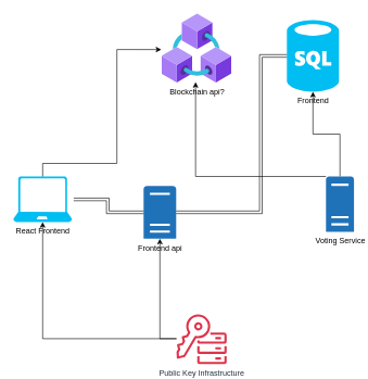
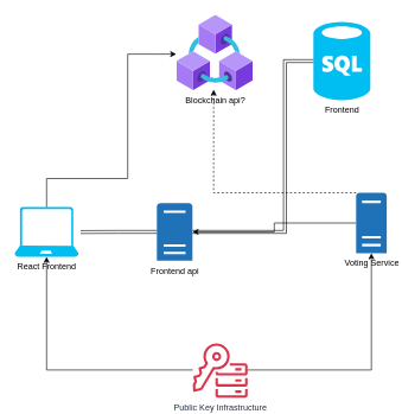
- <mxCell id="7" style="edgeStyle=orthogonalEdgeStyle;rounded=0;orthogonalLoop=1;jettySize=auto;html=1;" edge="1" parent="1" source="8" target="2"><mxGeometry relative="1" as="geometry" /></mxCell>
+ <mxCell id="7" style="edgeStyle=orthogonalEdgeStyle;rounded=0;orthogonalLoop=1;jettySize=auto;html=1;" edge="1" parent="1" source="8" target="4"><mxGeometry relative="1" as="geometry" /></mxCell>
- <mxCell id="10" style="edgeStyle=orthogonalEdgeStyle;rounded=0;orthogonalLoop=1;jettySize=auto;html=1;entryX=0.484;entryY=0.983;entryDx=0;entryDy=0;entryPerimeter=0;" edge="1" parent="1" source="8" target="9"><mxGeometry relative="1" as="geometry"><Array as="points"><mxPoint x="300" y="270" /></Array></mxGeometry></mxCell>
+ <mxCell id="10" style="edgeStyle=orthogonalEdgeStyle;rounded=0;orthogonalLoop=1;jettySize=auto;html=1;entryX=0.484;entryY=0.983;entryDx=0;entryDy=0;entryPerimeter=0;dashed=1;" edge="1" parent="1" source="8" target="9"><mxGeometry relative="1" as="geometry"><Array as="points"><mxPoint x="300" y="270" /></Array></mxGeometry></mxCell>
- <mxCell id="3" value="React Frontend" style="verticalLabelPosition=bottom;html=1;verticalAlign=top;align=center;strokeColor=none;fillColor=#00BEF2;shape=mxgraph.azure.laptop;pointerEvents=1;" vertex="1" parent="1"><mxGeometry x="20" y="270" width="90" height="70" as="geometry" /></mxCell>
+ <mxCell id="3" value="React Frontend" style="verticalLabelPosition=bottom;html=1;verticalAlign=top;align=center;strokeColor=none;fillColor=#00BEF2;shape=mxgraph.azure.laptop;pointerEvents=1;" vertex="1" parent="1"><mxGeometry x="20" y="290" width="90" height="70" as="geometry" /></mxCell>
+ <mxCell id="12" style="edgeStyle=orthogonalEdgeStyle;rounded=0;orthogonalLoop=1;jettySize=auto;html=1;" edge="1" parent="1" source="15" target="8"><mxGeometry relative="1" as="geometry" /></mxCell>
- <mxCell id="13" style="edgeStyle=orthogonalEdgeStyle;rounded=0;orthogonalLoop=1;jettySize=auto;html=1;" edge="1" parent="1" source="15" target="4"><mxGeometry relative="1" as="geometry" /></mxCell>
